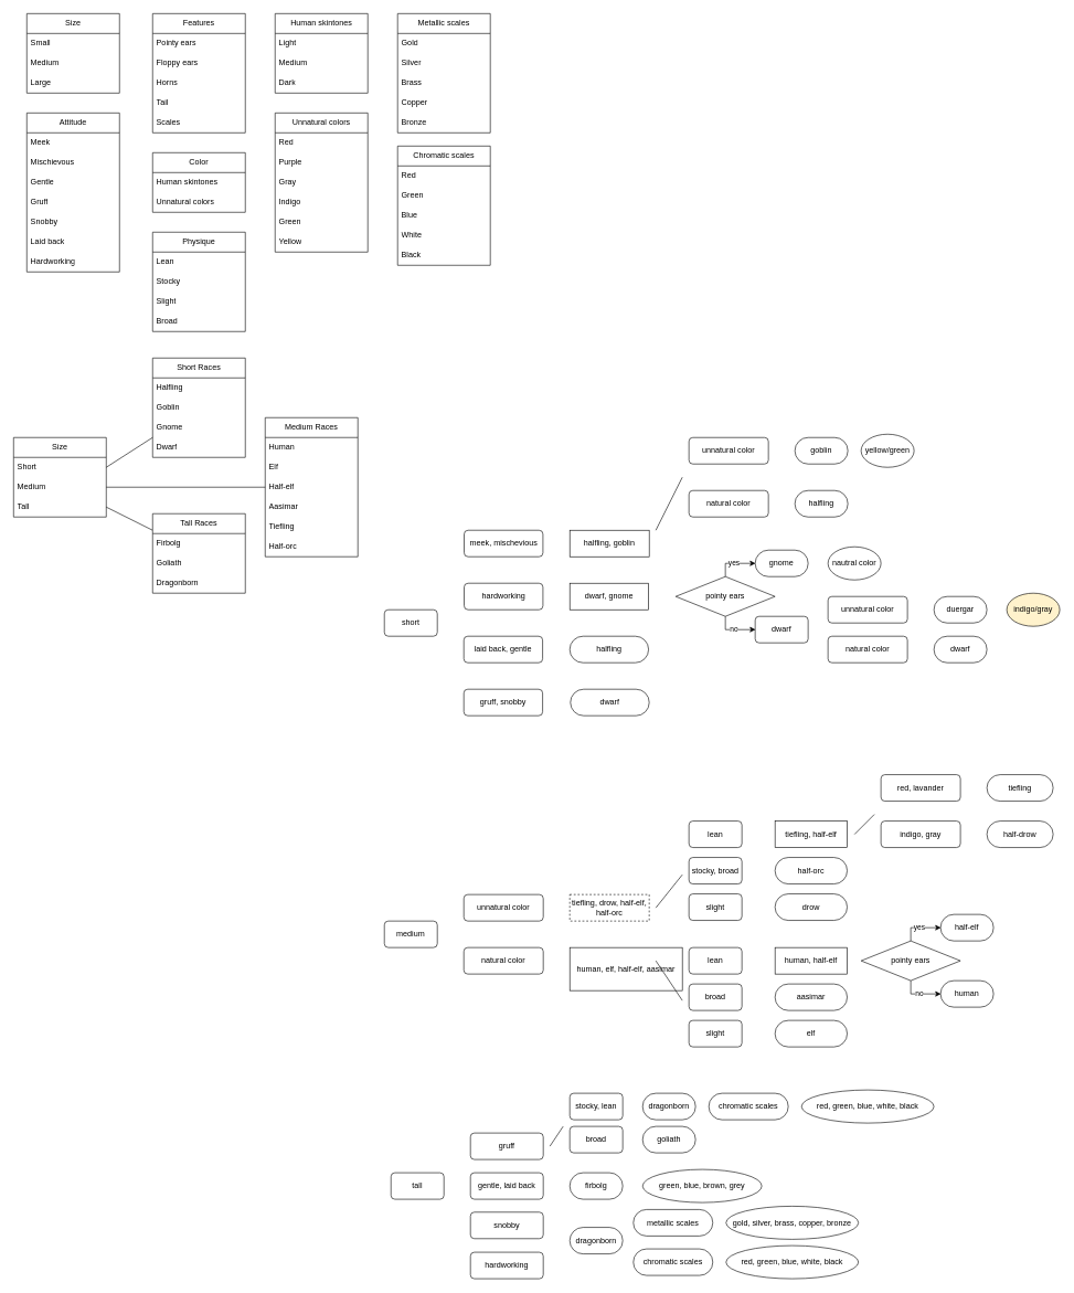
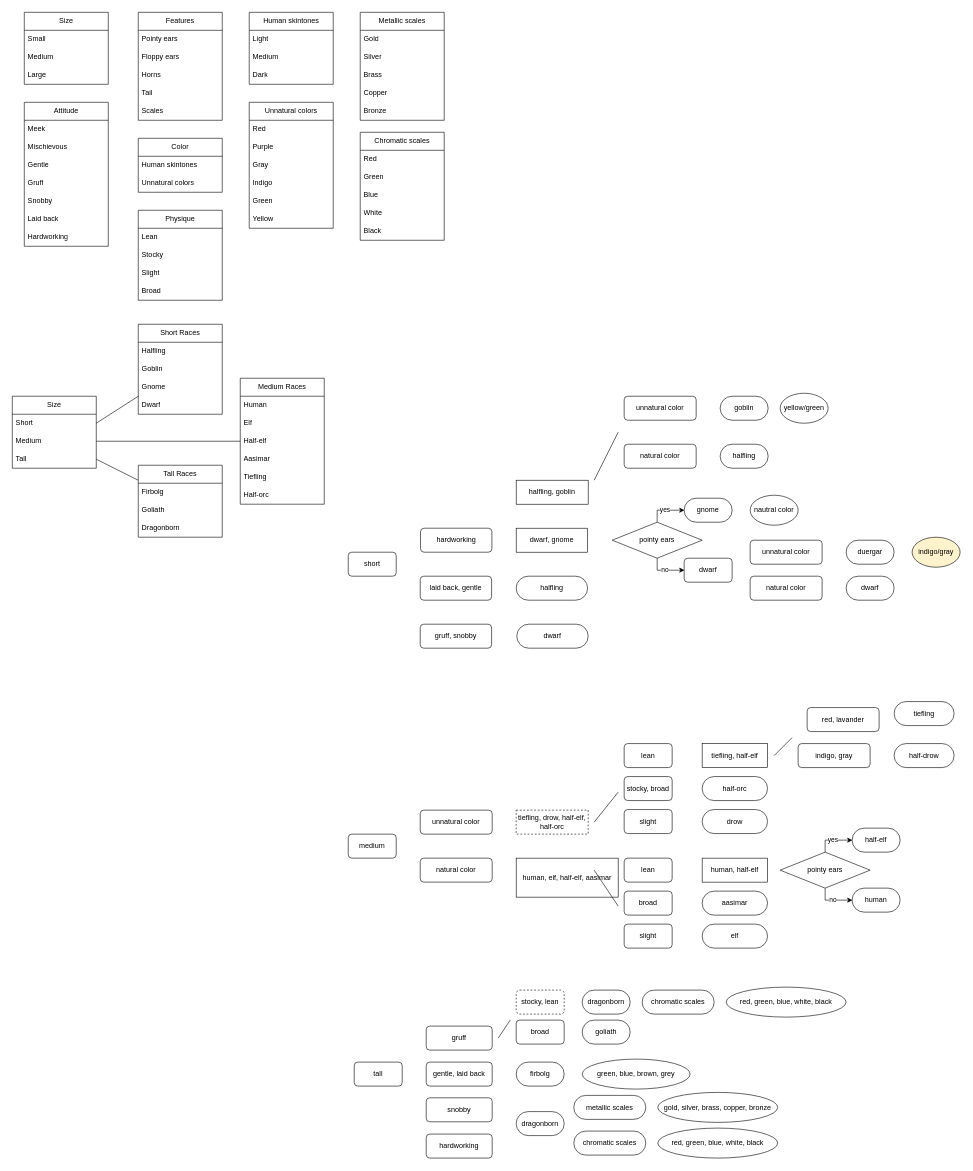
- <mxCell id="53" value="meek, mischevious" style="rounded=1;whiteSpace=wrap;html=1;" vertex="1" parent="51"><mxGeometry x="120.5" y="145" width="119" height="40" as="geometry" /></mxCell>
- <mxCell id="93" value="red, lavander" style="rounded=1;whiteSpace=wrap;html=1;" vertex="1" parent="79"><mxGeometry x="750" width="120" height="40" as="geometry" /></mxCell>
+ <mxCell id="93" value="red, lavander" style="rounded=1;whiteSpace=wrap;html=1;" vertex="1" parent="79"><mxGeometry x="765" y="10" width="120" height="40" as="geometry" /></mxCell>
- <mxCell id="113" value="stocky, lean" style="rounded=1;whiteSpace=wrap;html=1;" vertex="1" parent="110"><mxGeometry x="270" width="80" height="40" as="geometry" /></mxCell>
+ <mxCell id="113" value="stocky, lean" style="rounded=1;whiteSpace=wrap;html=1;dashed=1;" vertex="1" parent="110"><mxGeometry x="270" width="80" height="40" as="geometry" /></mxCell>
